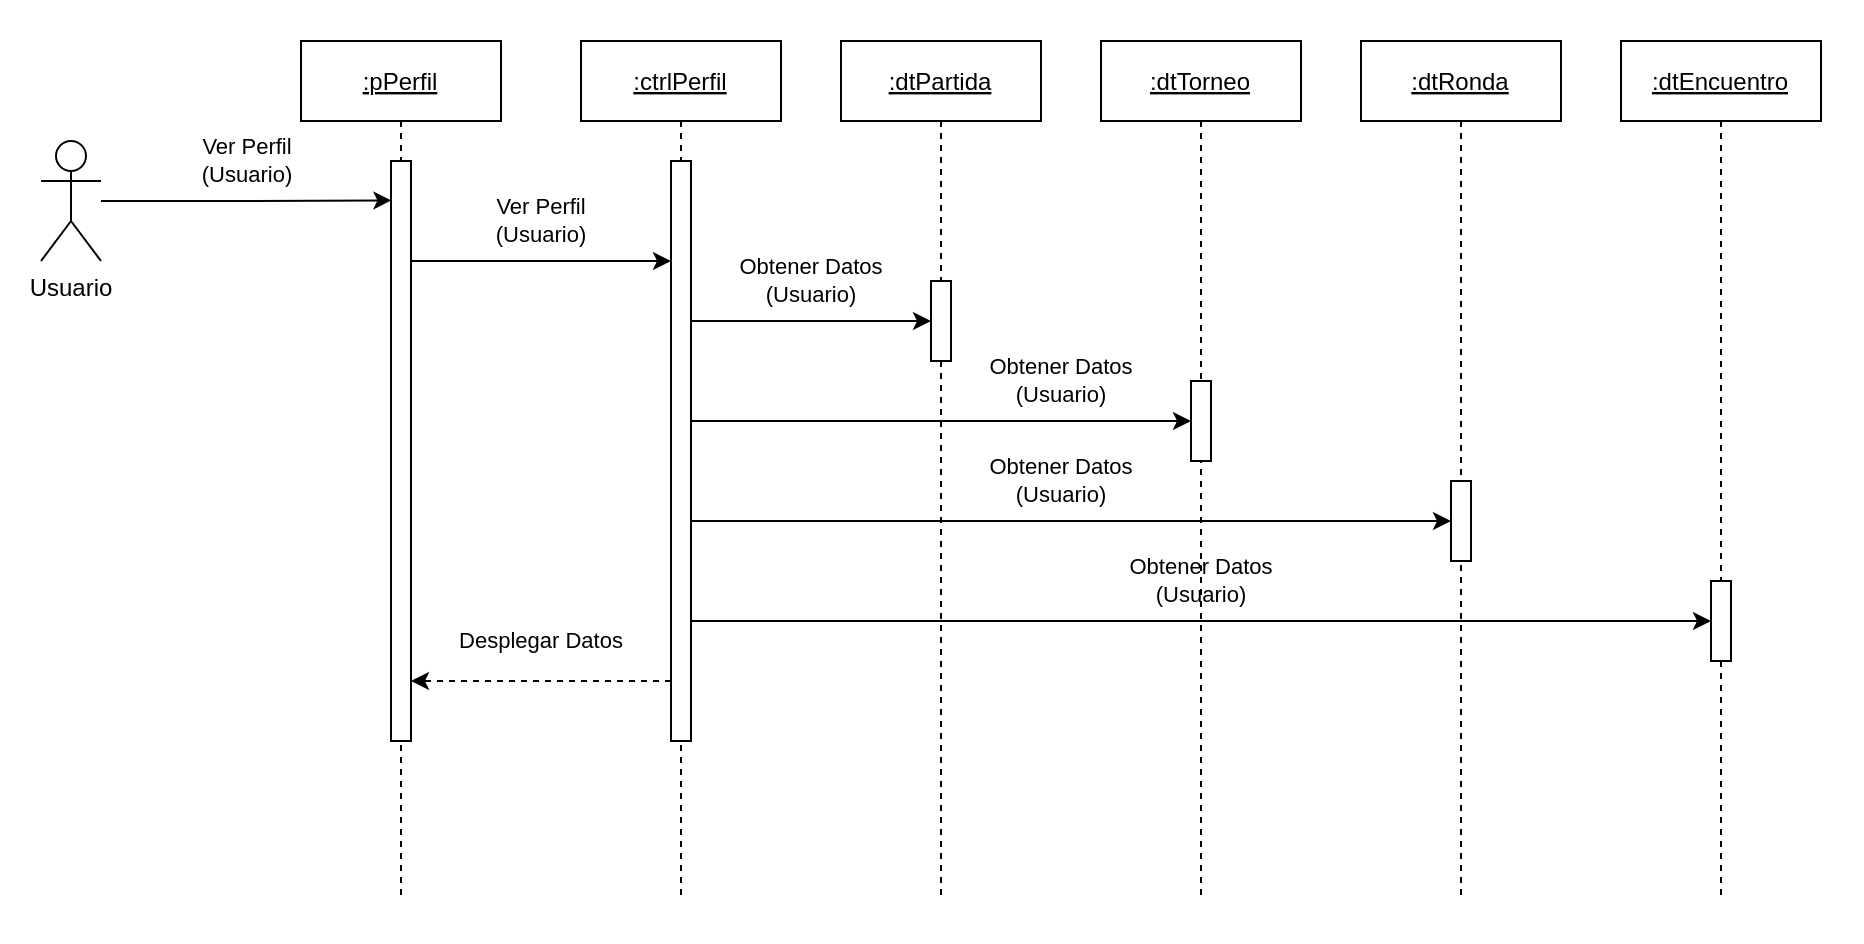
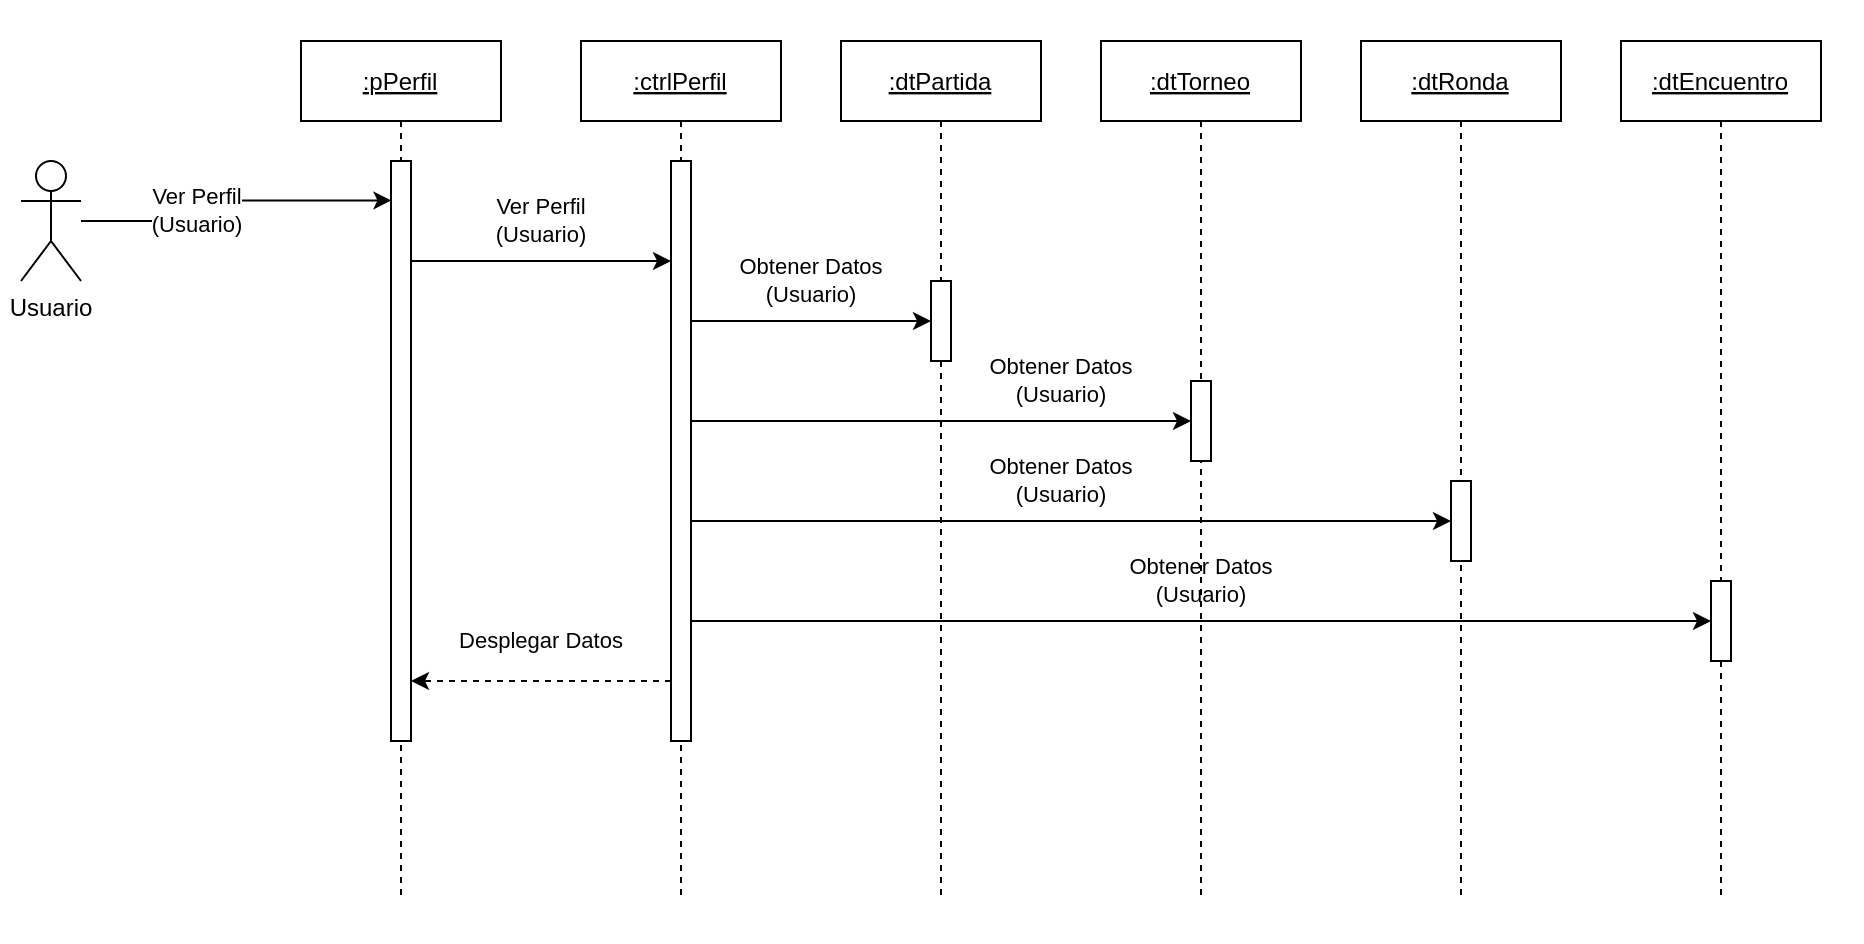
- <mxCell id="3" value="Usuario" style="shape=umlActor;verticalLabelPosition=bottom;verticalAlign=top;html=1;" vertex="1" parent="1"><mxGeometry x="20" y="70" width="30" height="60" as="geometry" /></mxCell>
+ <mxCell id="3" value="Usuario" style="shape=umlActor;verticalLabelPosition=bottom;verticalAlign=top;html=1;" vertex="1" parent="1"><mxGeometry x="10" y="80" width="30" height="60" as="geometry" /></mxCell>
